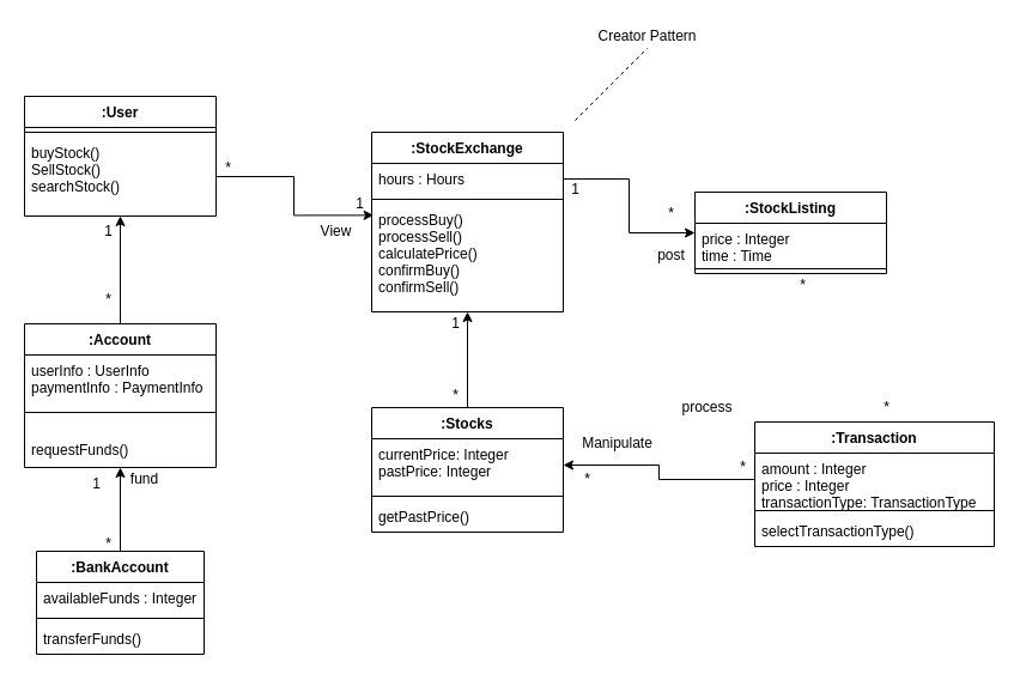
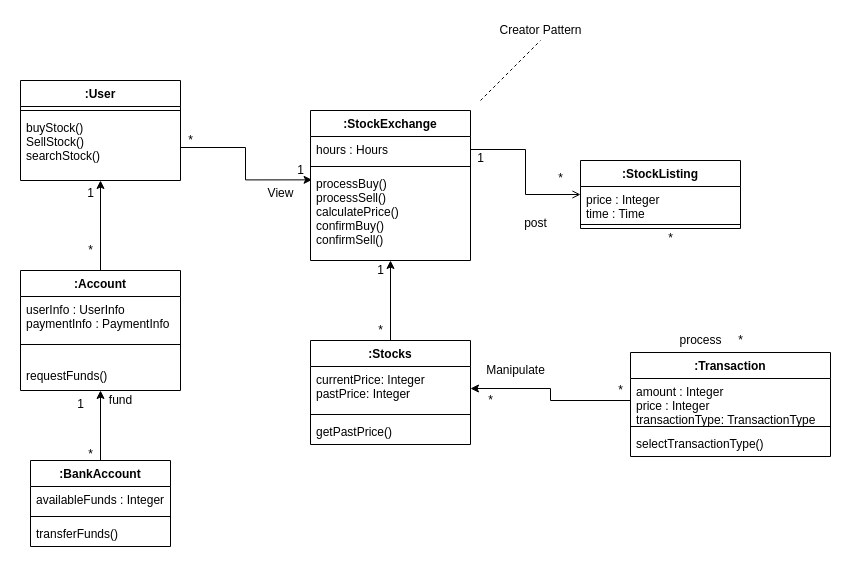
- <mxCell id="50" style="edgeStyle=orthogonalEdgeStyle;rounded=0;orthogonalLoop=1;jettySize=auto;html=1;entryX=0;entryY=0.5;entryDx=0;entryDy=0;" edge="1" parent="1" source="3" target="6"><mxGeometry relative="1" as="geometry" /></mxCell>
+ <mxCell id="50" style="edgeStyle=orthogonalEdgeStyle;rounded=0;orthogonalLoop=1;jettySize=auto;html=1;entryX=0;entryY=0.5;entryDx=0;entryDy=0;endArrow=open;" edge="1" parent="1" source="3" target="6"><mxGeometry relative="1" as="geometry" /></mxCell>
- <mxCell id="39" value="post" style="text;html=1;align=center;verticalAlign=middle;resizable=0;points=[];autosize=1;" parent="1" vertex="1"><mxGeometry x="540" y="203" width="40" height="20" as="geometry" /></mxCell>
+ <mxCell id="39" value="post" style="text;html=1;align=center;verticalAlign=middle;resizable=0;points=[];autosize=1;" parent="1" vertex="1"><mxGeometry x="515" y="213" width="40" height="20" as="geometry" /></mxCell>
- <mxCell id="46" value="process" style="text;html=1;align=center;verticalAlign=middle;resizable=0;points=[];autosize=1;" parent="1" vertex="1"><mxGeometry x="560" y="330" width="60" height="20" as="geometry" /></mxCell>
+ <mxCell id="46" value="process" style="text;html=1;align=center;verticalAlign=middle;resizable=0;points=[];autosize=1;" parent="1" vertex="1"><mxGeometry x="670" y="330" width="60" height="20" as="geometry" /></mxCell>
